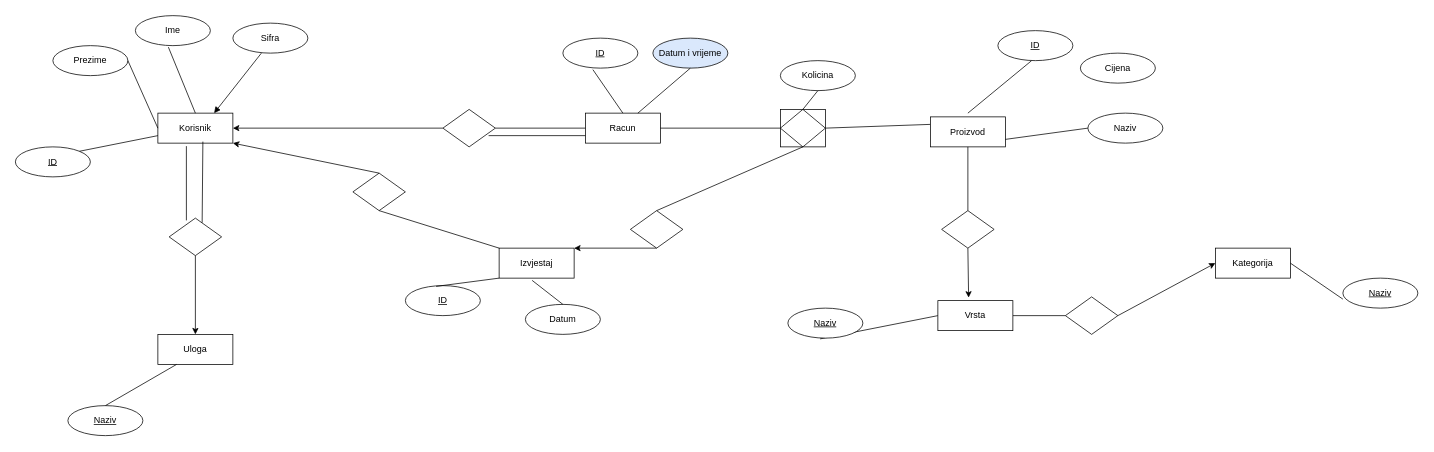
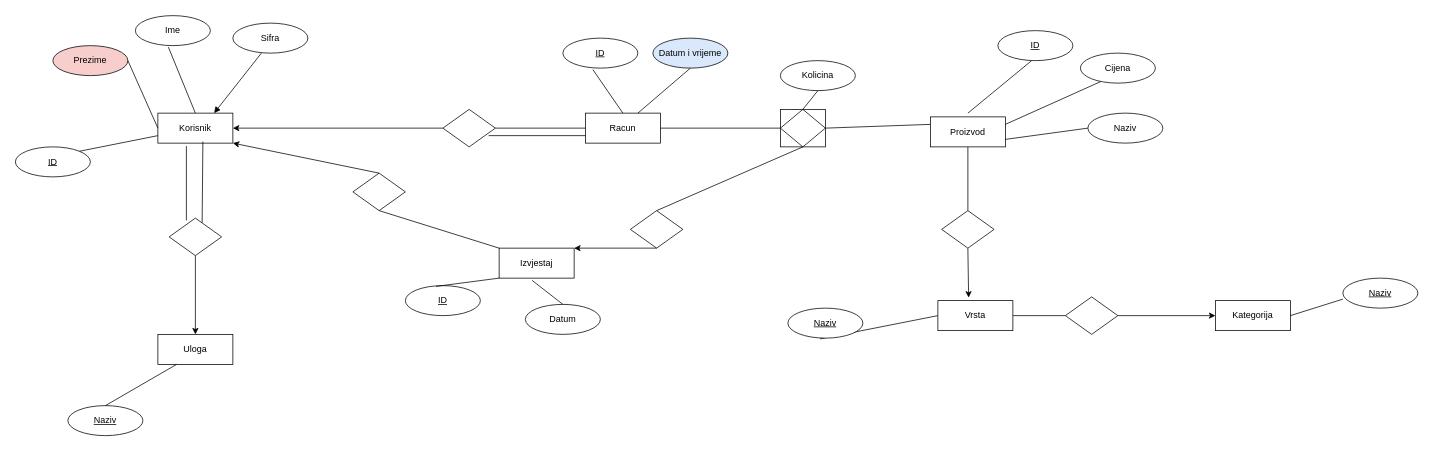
- <mxCell id="5" value="Prezime" style="ellipse;whiteSpace=wrap;html=1;align=center;" parent="1" vertex="1"><mxGeometry x="70" y="60" width="100" height="40" as="geometry" /></mxCell>
+ <mxCell id="5" value="Prezime" style="ellipse;whiteSpace=wrap;html=1;align=center;fillColor=#f8cecc;" parent="1" vertex="1"><mxGeometry x="70" y="60" width="100" height="40" as="geometry" /></mxCell>
+ <mxCell id="27" value="" style="endArrow=none;html=1;rounded=0;entryX=0.27;entryY=0.95;entryDx=0;entryDy=0;exitX=1;exitY=0.25;exitDx=0;exitDy=0;entryPerimeter=0;" parent="1" source="23" target="26" edge="1"><mxGeometry width="50" height="50" relative="1" as="geometry"><mxPoint x="1290" y="161" as="sourcePoint" /><mxPoint x="1275" y="100" as="targetPoint" /></mxGeometry></mxCell>
- <mxCell id="41" value="Kategorija" style="whiteSpace=wrap;html=1;align=center;" parent="1" vertex="1"><mxGeometry x="1620" y="330" width="100" height="40" as="geometry" /></mxCell>
+ <mxCell id="41" value="Kategorija" style="whiteSpace=wrap;html=1;align=center;" parent="1" vertex="1"><mxGeometry x="1620" y="400" width="100" height="40" as="geometry" /></mxCell>
